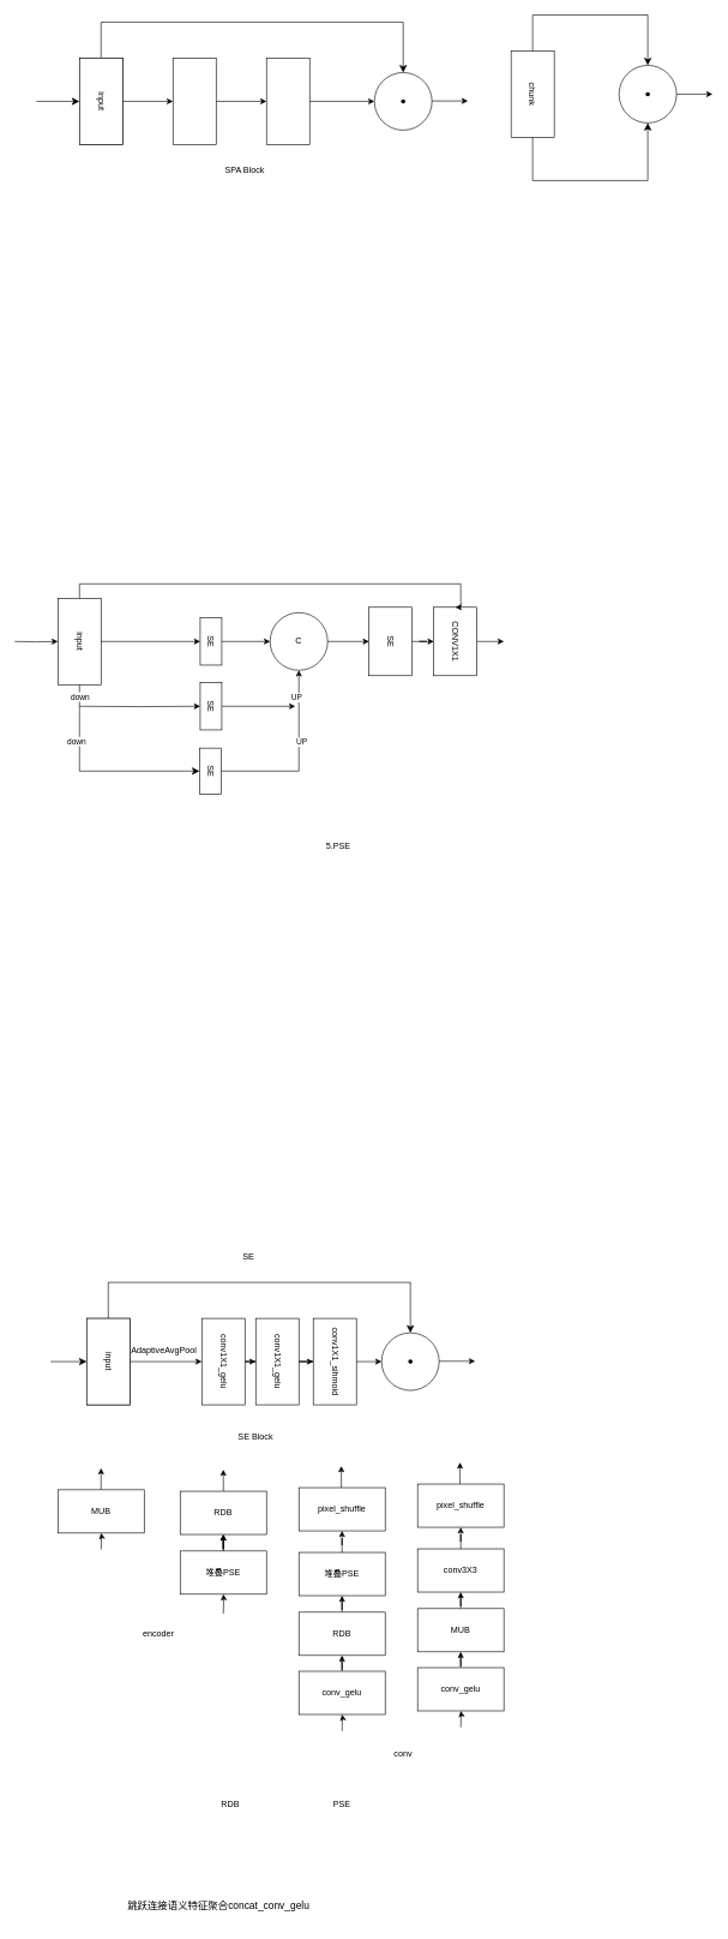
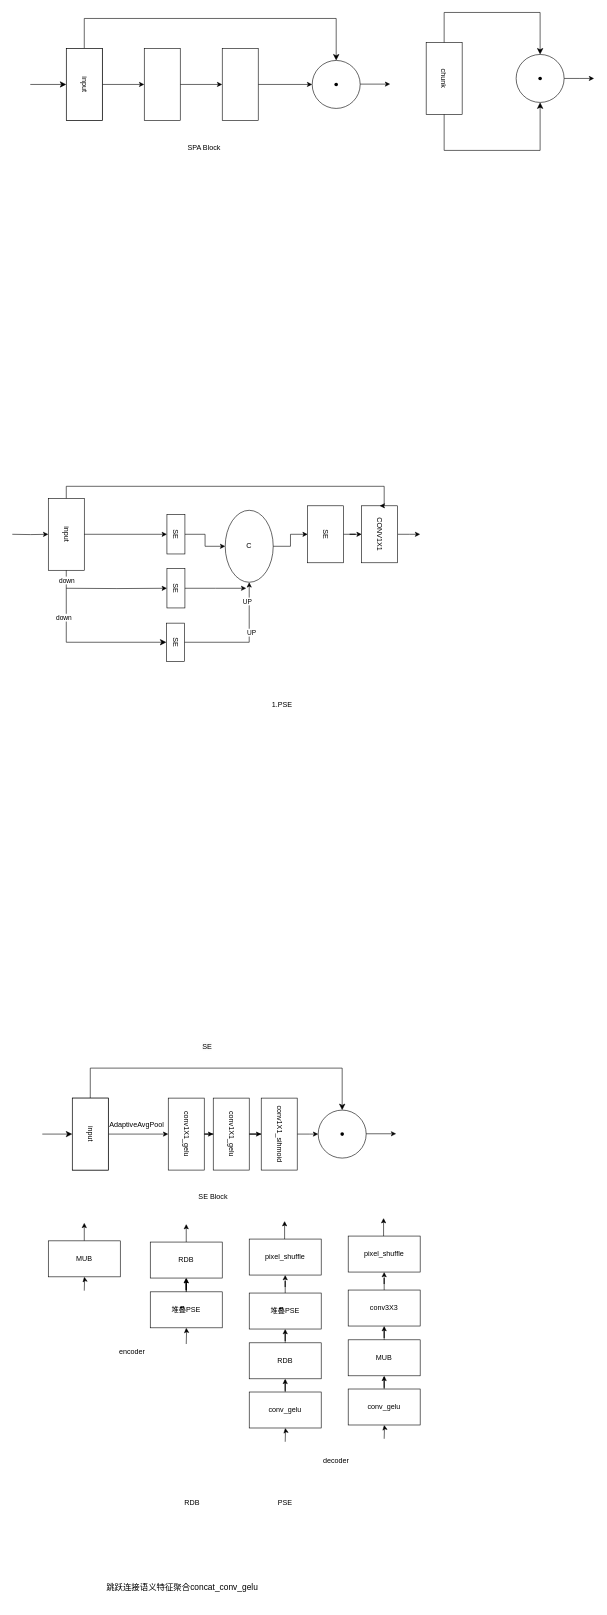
- <mxCell id="15" value="SPA Block" style="text;html=1;strokeColor=none;fillColor=none;align=center;verticalAlign=middle;whiteSpace=wrap;rounded=0;" parent="1" vertex="1"><mxGeometry x="310" y="220" width="60" height="30" as="geometry" /></mxCell>
+ <mxCell id="15" value="SPA Block" style="text;html=1;strokeColor=none;fillColor=none;align=center;verticalAlign=middle;whiteSpace=wrap;rounded=0;" parent="1" vertex="1"><mxGeometry x="310" y="230" width="60" height="30" as="geometry" /></mxCell>
- <mxCell id="65" value="C" style="ellipse;whiteSpace=wrap;html=1;aspect=fixed;" parent="64" vertex="1"><mxGeometry x="355" y="40" width="80" height="80" as="geometry" /></mxCell>
+ <mxCell id="65" value="C" style="ellipse;whiteSpace=wrap;html=1;aspect=fixed;" parent="64" vertex="1"><mxGeometry x="355" y="40" width="80" height="120" as="geometry" /></mxCell>
- <mxCell id="21" value="5.PSE" style="text;html=1;strokeColor=none;fillColor=none;align=center;verticalAlign=middle;whiteSpace=wrap;rounded=0;" vertex="1" parent="1"><mxGeometry x="440" y="1160" width="60" height="30" as="geometry" /></mxCell>
+ <mxCell id="21" value="1.PSE" style="text;html=1;strokeColor=none;fillColor=none;align=center;verticalAlign=middle;whiteSpace=wrap;rounded=0;" vertex="1" parent="1"><mxGeometry x="440" y="1160" width="60" height="30" as="geometry" /></mxCell>
- <mxCell id="37" value="encoder" style="text;html=1;strokeColor=none;fillColor=none;align=center;verticalAlign=middle;whiteSpace=wrap;rounded=0;" vertex="1" parent="1"><mxGeometry x="190" y="2253" width="60" height="30" as="geometry" /></mxCell>
+ <mxCell id="37" value="encoder" style="text;html=1;strokeColor=none;fillColor=none;align=center;verticalAlign=middle;whiteSpace=wrap;rounded=0;" vertex="1" parent="1"><mxGeometry x="190" y="2238" width="60" height="30" as="geometry" /></mxCell>
- <mxCell id="38" value="conv" style="text;html=1;strokeColor=none;fillColor=none;align=center;verticalAlign=middle;whiteSpace=wrap;rounded=0;" vertex="1" parent="1"><mxGeometry x="530" y="2420" width="60" height="30" as="geometry" /></mxCell>
+ <mxCell id="38" value="decoder" style="text;html=1;strokeColor=none;fillColor=none;align=center;verticalAlign=middle;whiteSpace=wrap;rounded=0;" vertex="1" parent="1"><mxGeometry x="530" y="2420" width="60" height="30" as="geometry" /></mxCell>
